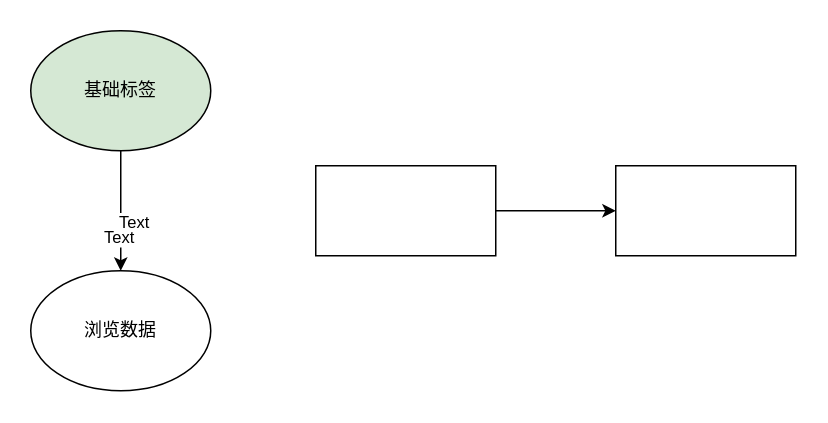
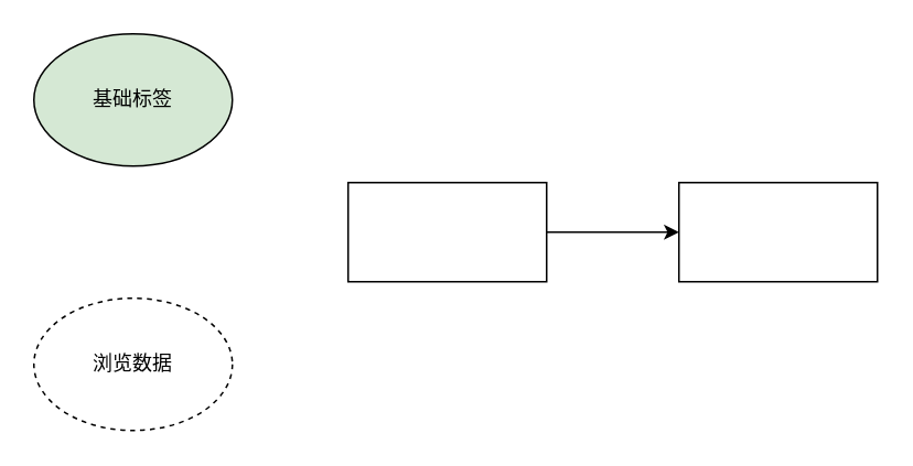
- <mxCell id="5" value="" style="edgeStyle=orthogonalEdgeStyle;rounded=0;orthogonalLoop=1;jettySize=auto;html=1;" parent="1" source="8" target="9" edge="1"><mxGeometry relative="1" as="geometry" /></mxCell>
- <mxCell id="6" value="Text" style="edgeLabel;html=1;align=center;verticalAlign=middle;resizable=0;points=[];" parent="5" vertex="1" connectable="0"><mxGeometry x="0.175" y="8" relative="1" as="geometry"><mxPoint as="offset" /></mxGeometry></mxCell>
- <mxCell id="7" value="Text" style="edgeLabel;html=1;align=center;verticalAlign=middle;resizable=0;points=[];" parent="5" vertex="1" connectable="0"><mxGeometry x="0.425" y="-2" relative="1" as="geometry"><mxPoint as="offset" /></mxGeometry></mxCell>
- <mxCell id="9" value="浏览数据" style="ellipse;whiteSpace=wrap;html=1;" parent="1" vertex="1"><mxGeometry x="20" y="180" width="120" height="80" as="geometry" /></mxCell>
+ <mxCell id="9" value="浏览数据" style="ellipse;whiteSpace=wrap;html=1;dashed=1;" parent="1" vertex="1"><mxGeometry x="20" y="180" width="120" height="80" as="geometry" /></mxCell>
